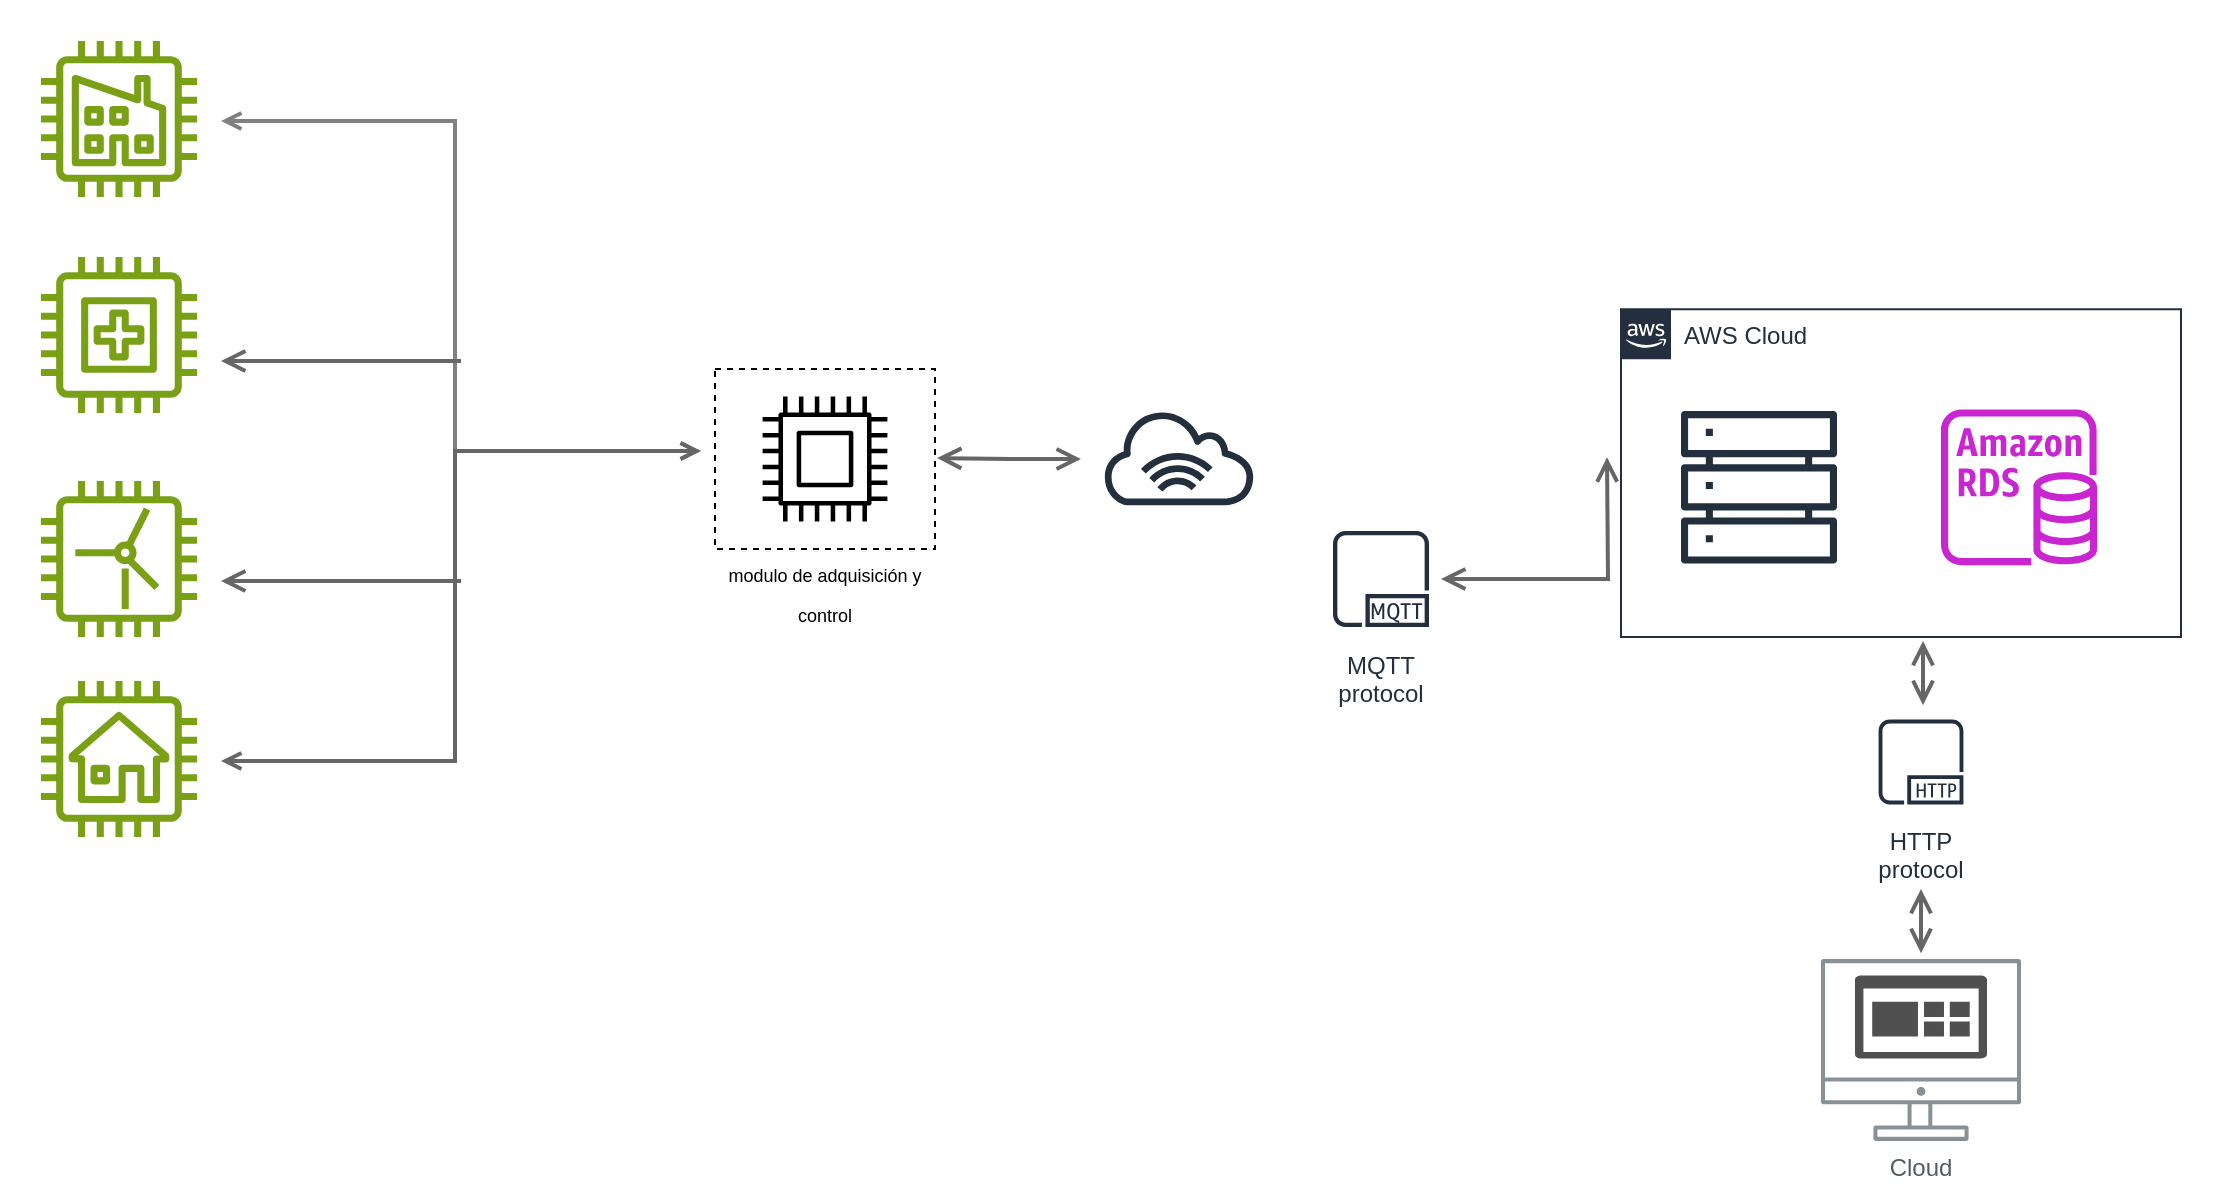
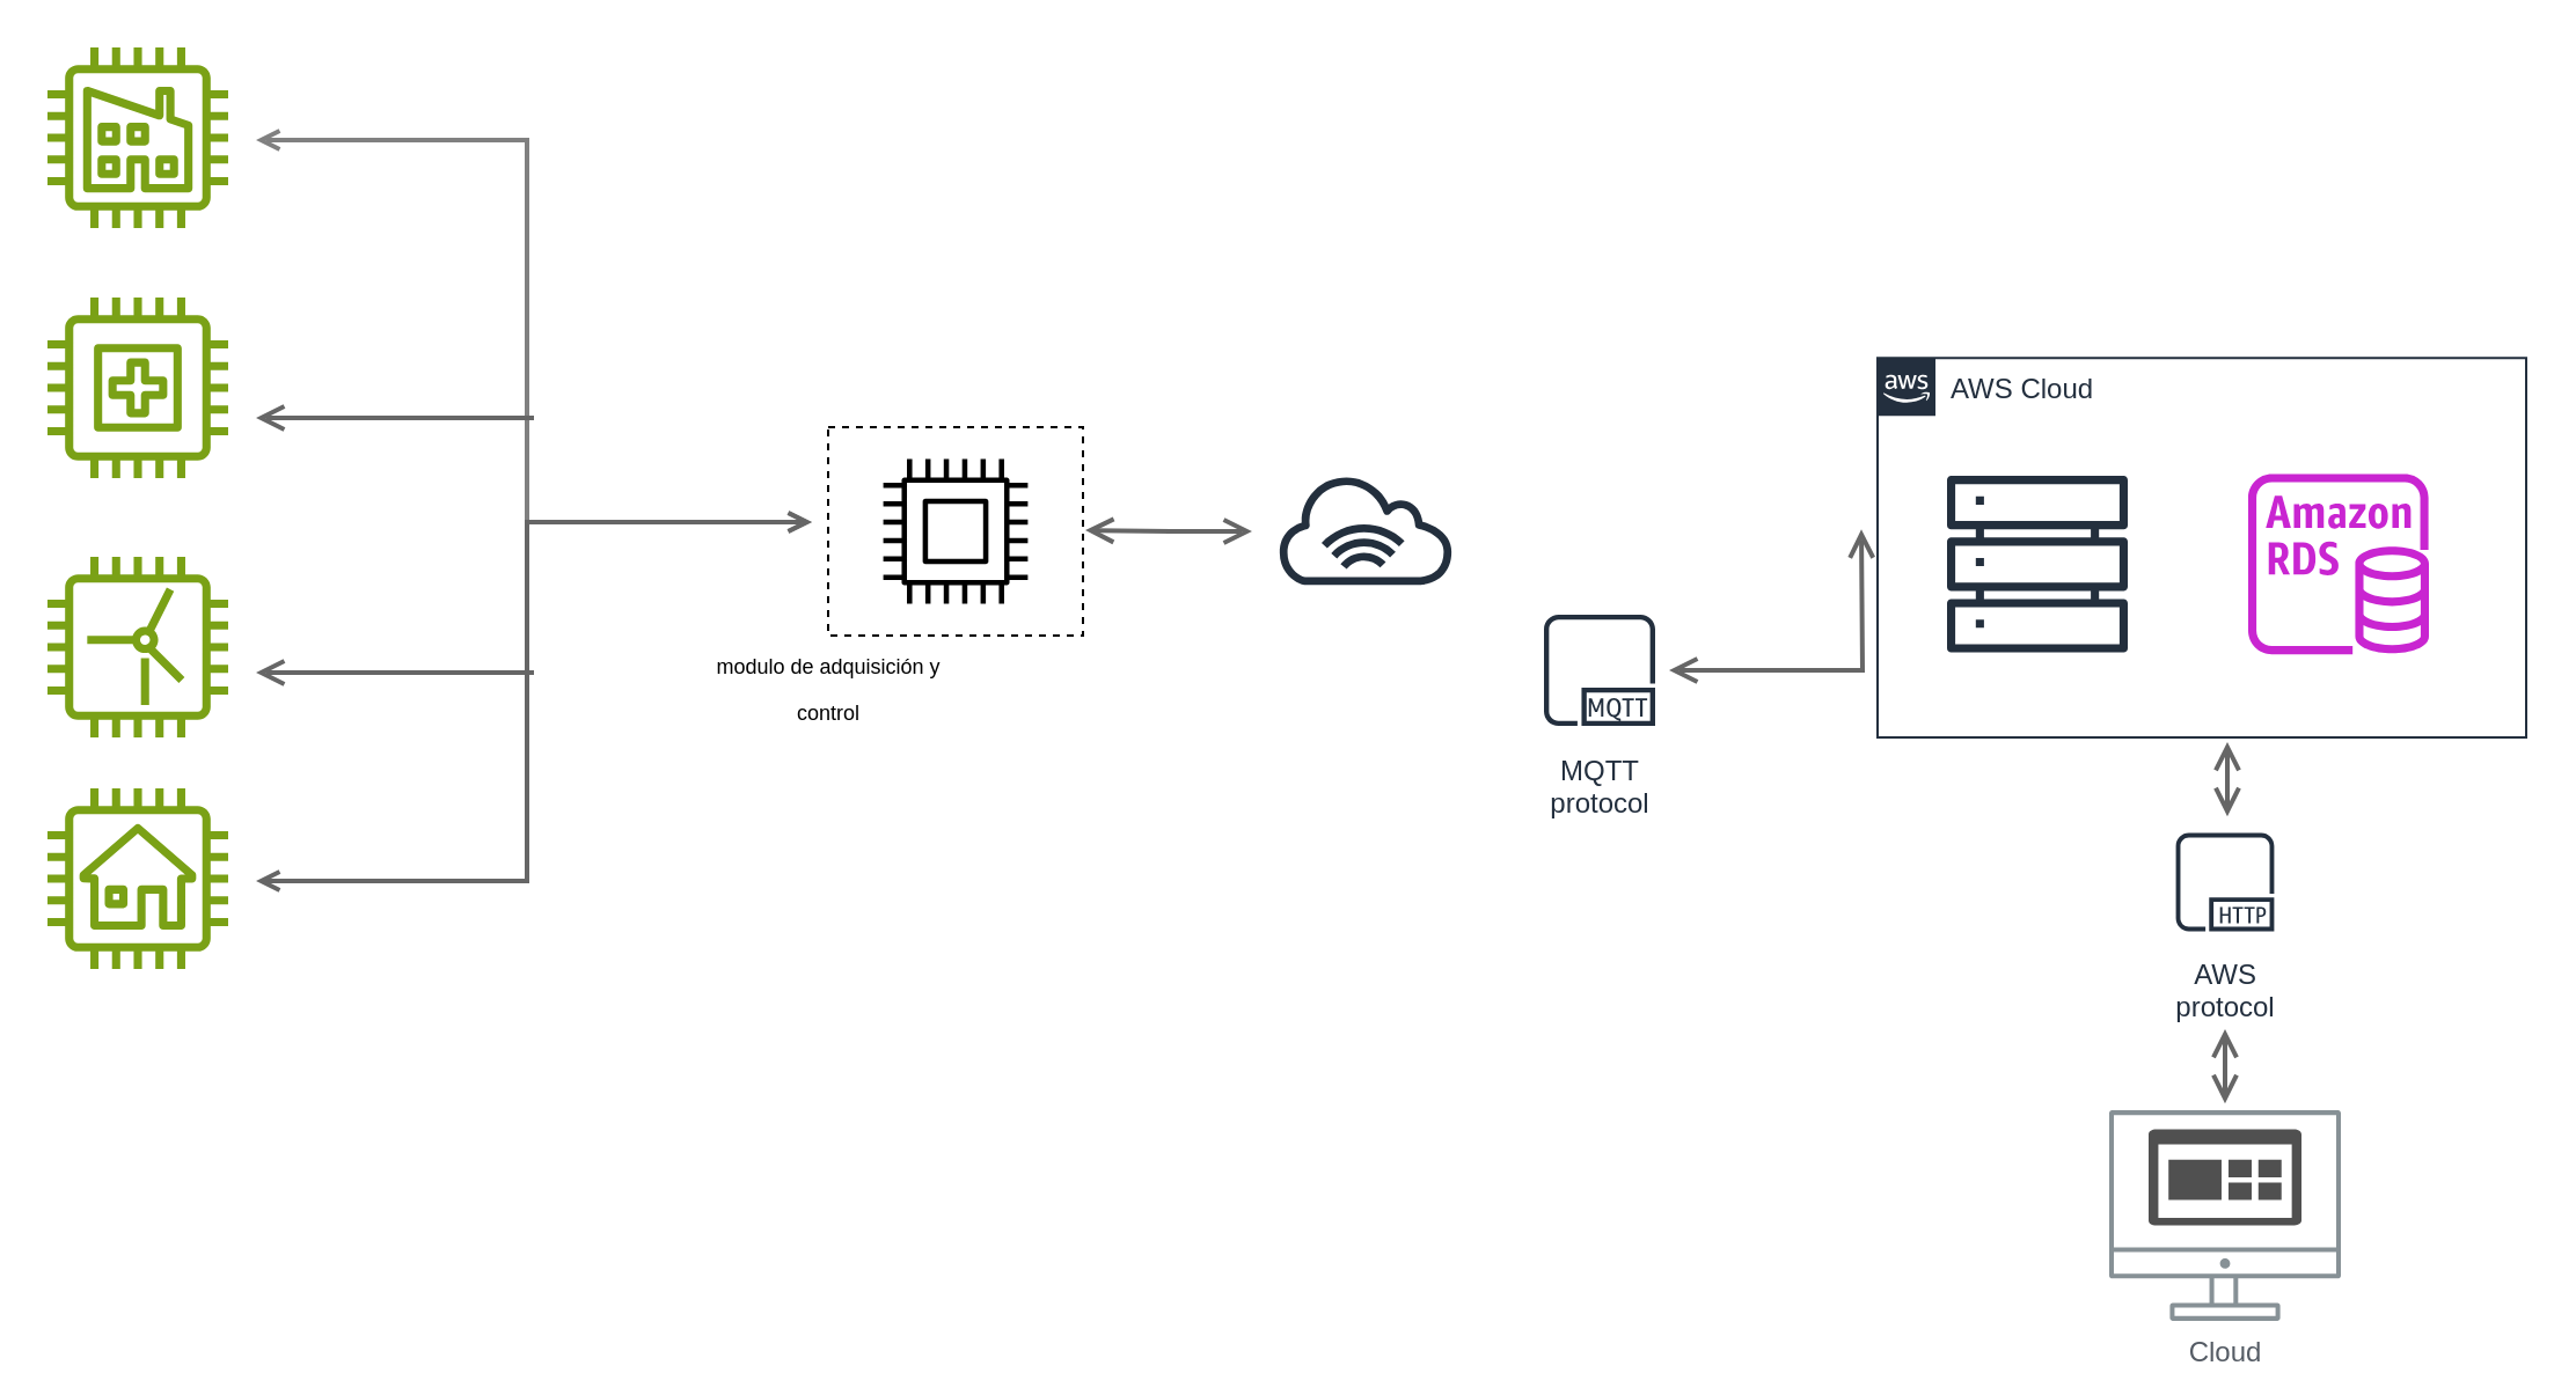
- <mxCell id="20" value="&lt;font style=&quot;font-size: 9px;&quot;&gt;modulo de adquisición y control&lt;/font&gt;" style="text;strokeColor=none;fillColor=none;html=1;align=center;verticalAlign=middle;whiteSpace=wrap;rounded=0;fontSize=16;" vertex="1" parent="1"><mxGeometry x="357" y="280" width="111" height="30" as="geometry" /></mxCell>
+ <mxCell id="20" value="&lt;font style=&quot;font-size: 9px;&quot;&gt;modulo de adquisición y control&lt;/font&gt;" style="text;strokeColor=none;fillColor=none;html=1;align=center;verticalAlign=middle;whiteSpace=wrap;rounded=0;fontSize=16;" vertex="1" parent="1"><mxGeometry x="302" y="280" width="111" height="30" as="geometry" /></mxCell>
- <mxCell id="25" value="HTTP&#10;protocol" style="sketch=0;outlineConnect=0;fontColor=#232F3E;gradientColor=none;strokeColor=#232F3E;fillColor=#ffffff;dashed=0;verticalLabelPosition=bottom;verticalAlign=top;align=center;html=1;fontSize=12;fontStyle=0;aspect=fixed;shape=mxgraph.aws4.resourceIcon;resIcon=mxgraph.aws4.http_protocol;" vertex="1" parent="1"><mxGeometry x="933.5" y="354" width="53" height="53" as="geometry" /></mxCell>
+ <mxCell id="25" value="AWS&#10;protocol" style="sketch=0;outlineConnect=0;fontColor=#232F3E;gradientColor=none;strokeColor=#232F3E;fillColor=#ffffff;dashed=0;verticalLabelPosition=bottom;verticalAlign=top;align=center;html=1;fontSize=12;fontStyle=0;aspect=fixed;shape=mxgraph.aws4.resourceIcon;resIcon=mxgraph.aws4.http_protocol;" vertex="1" parent="1"><mxGeometry x="933.5" y="354" width="53" height="53" as="geometry" /></mxCell>
